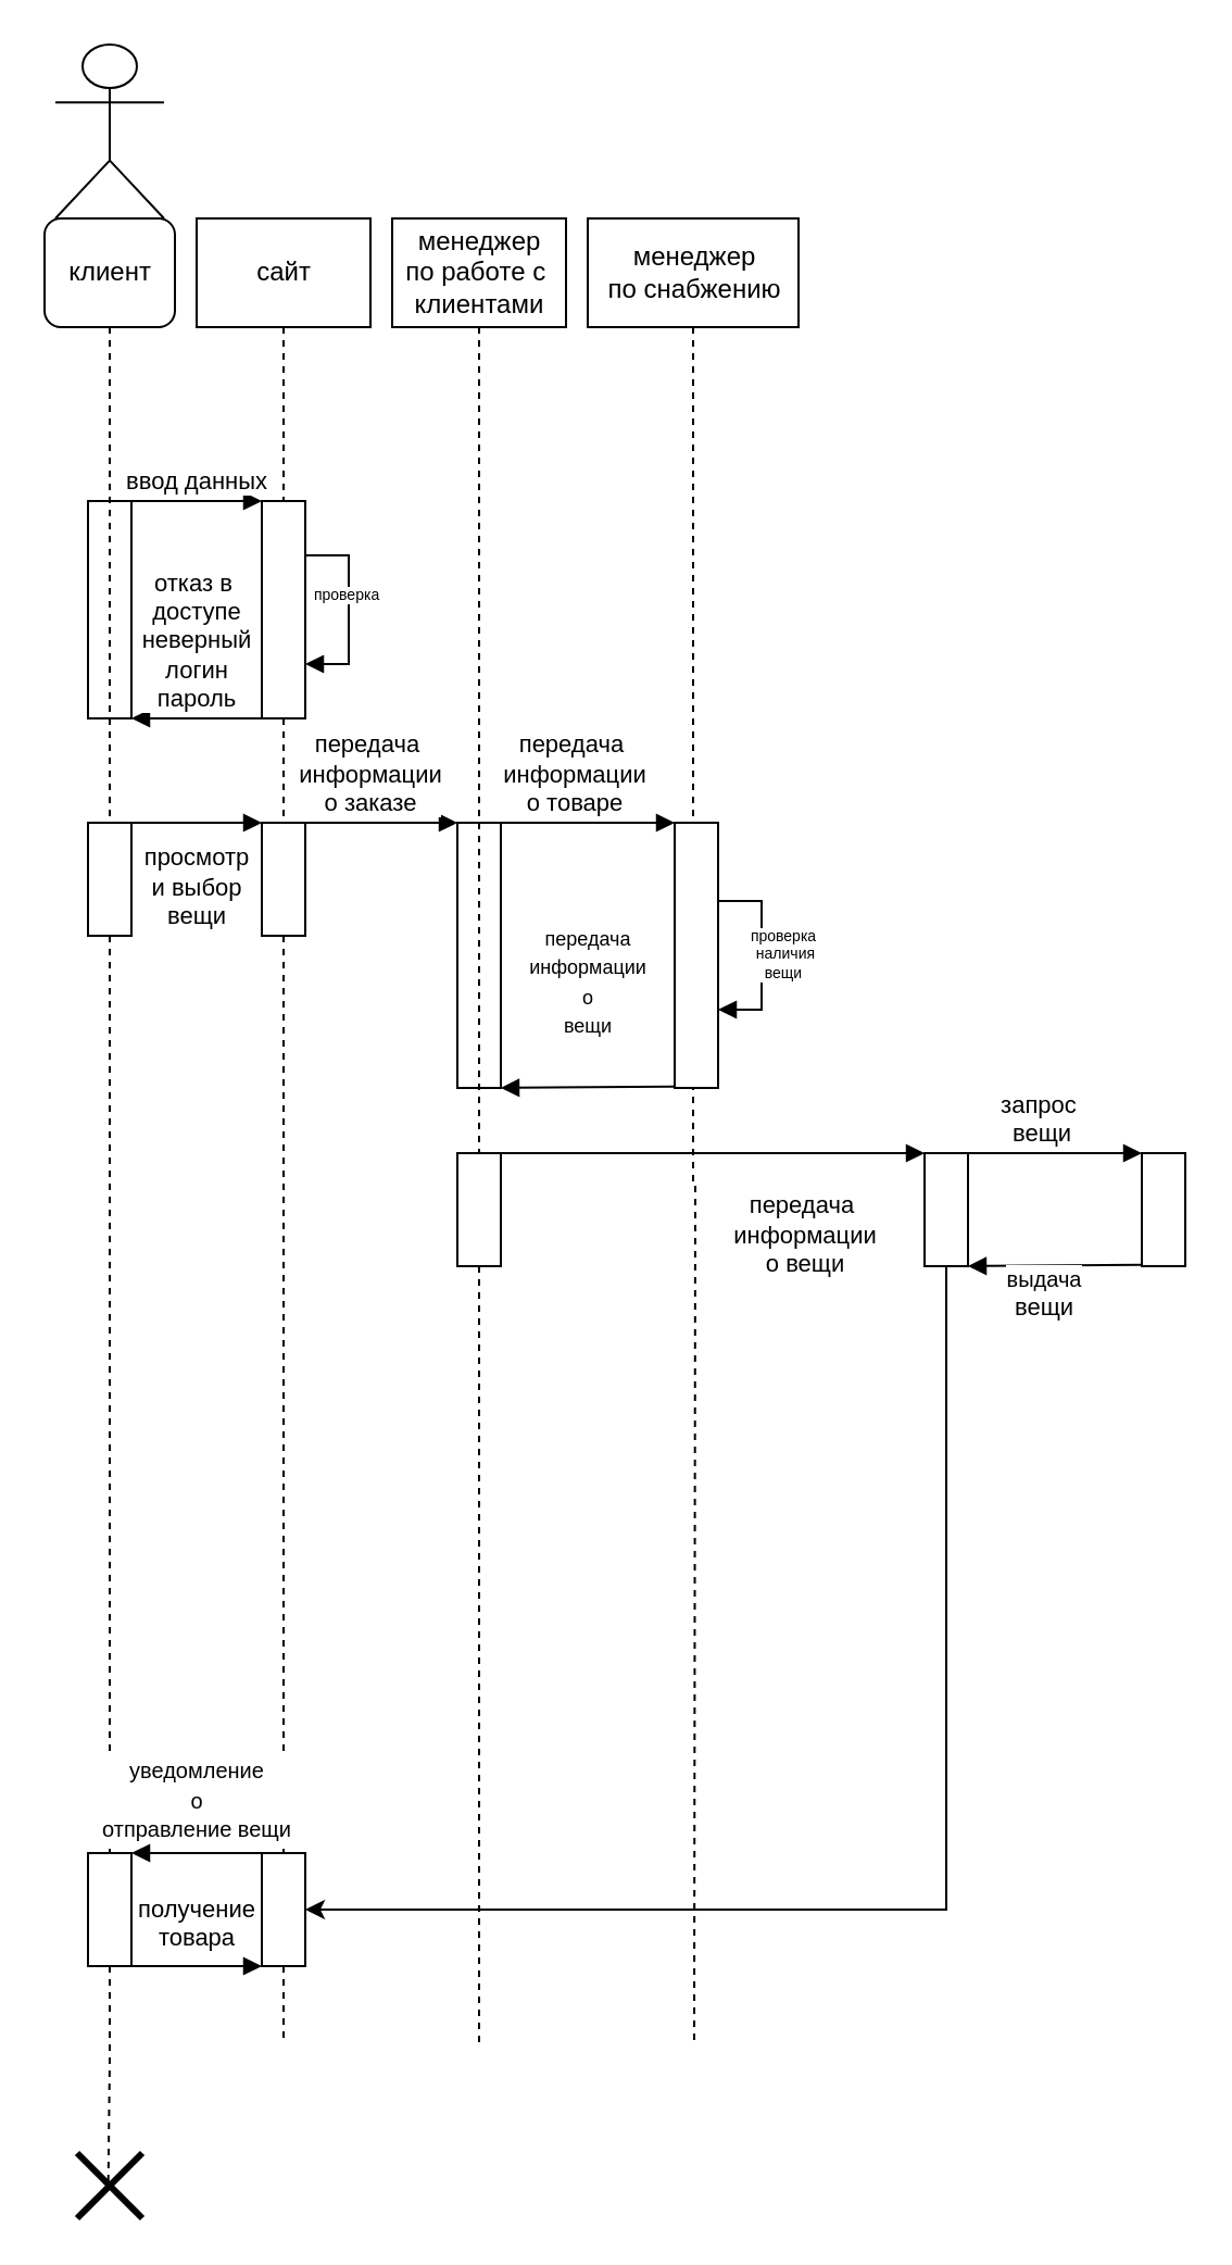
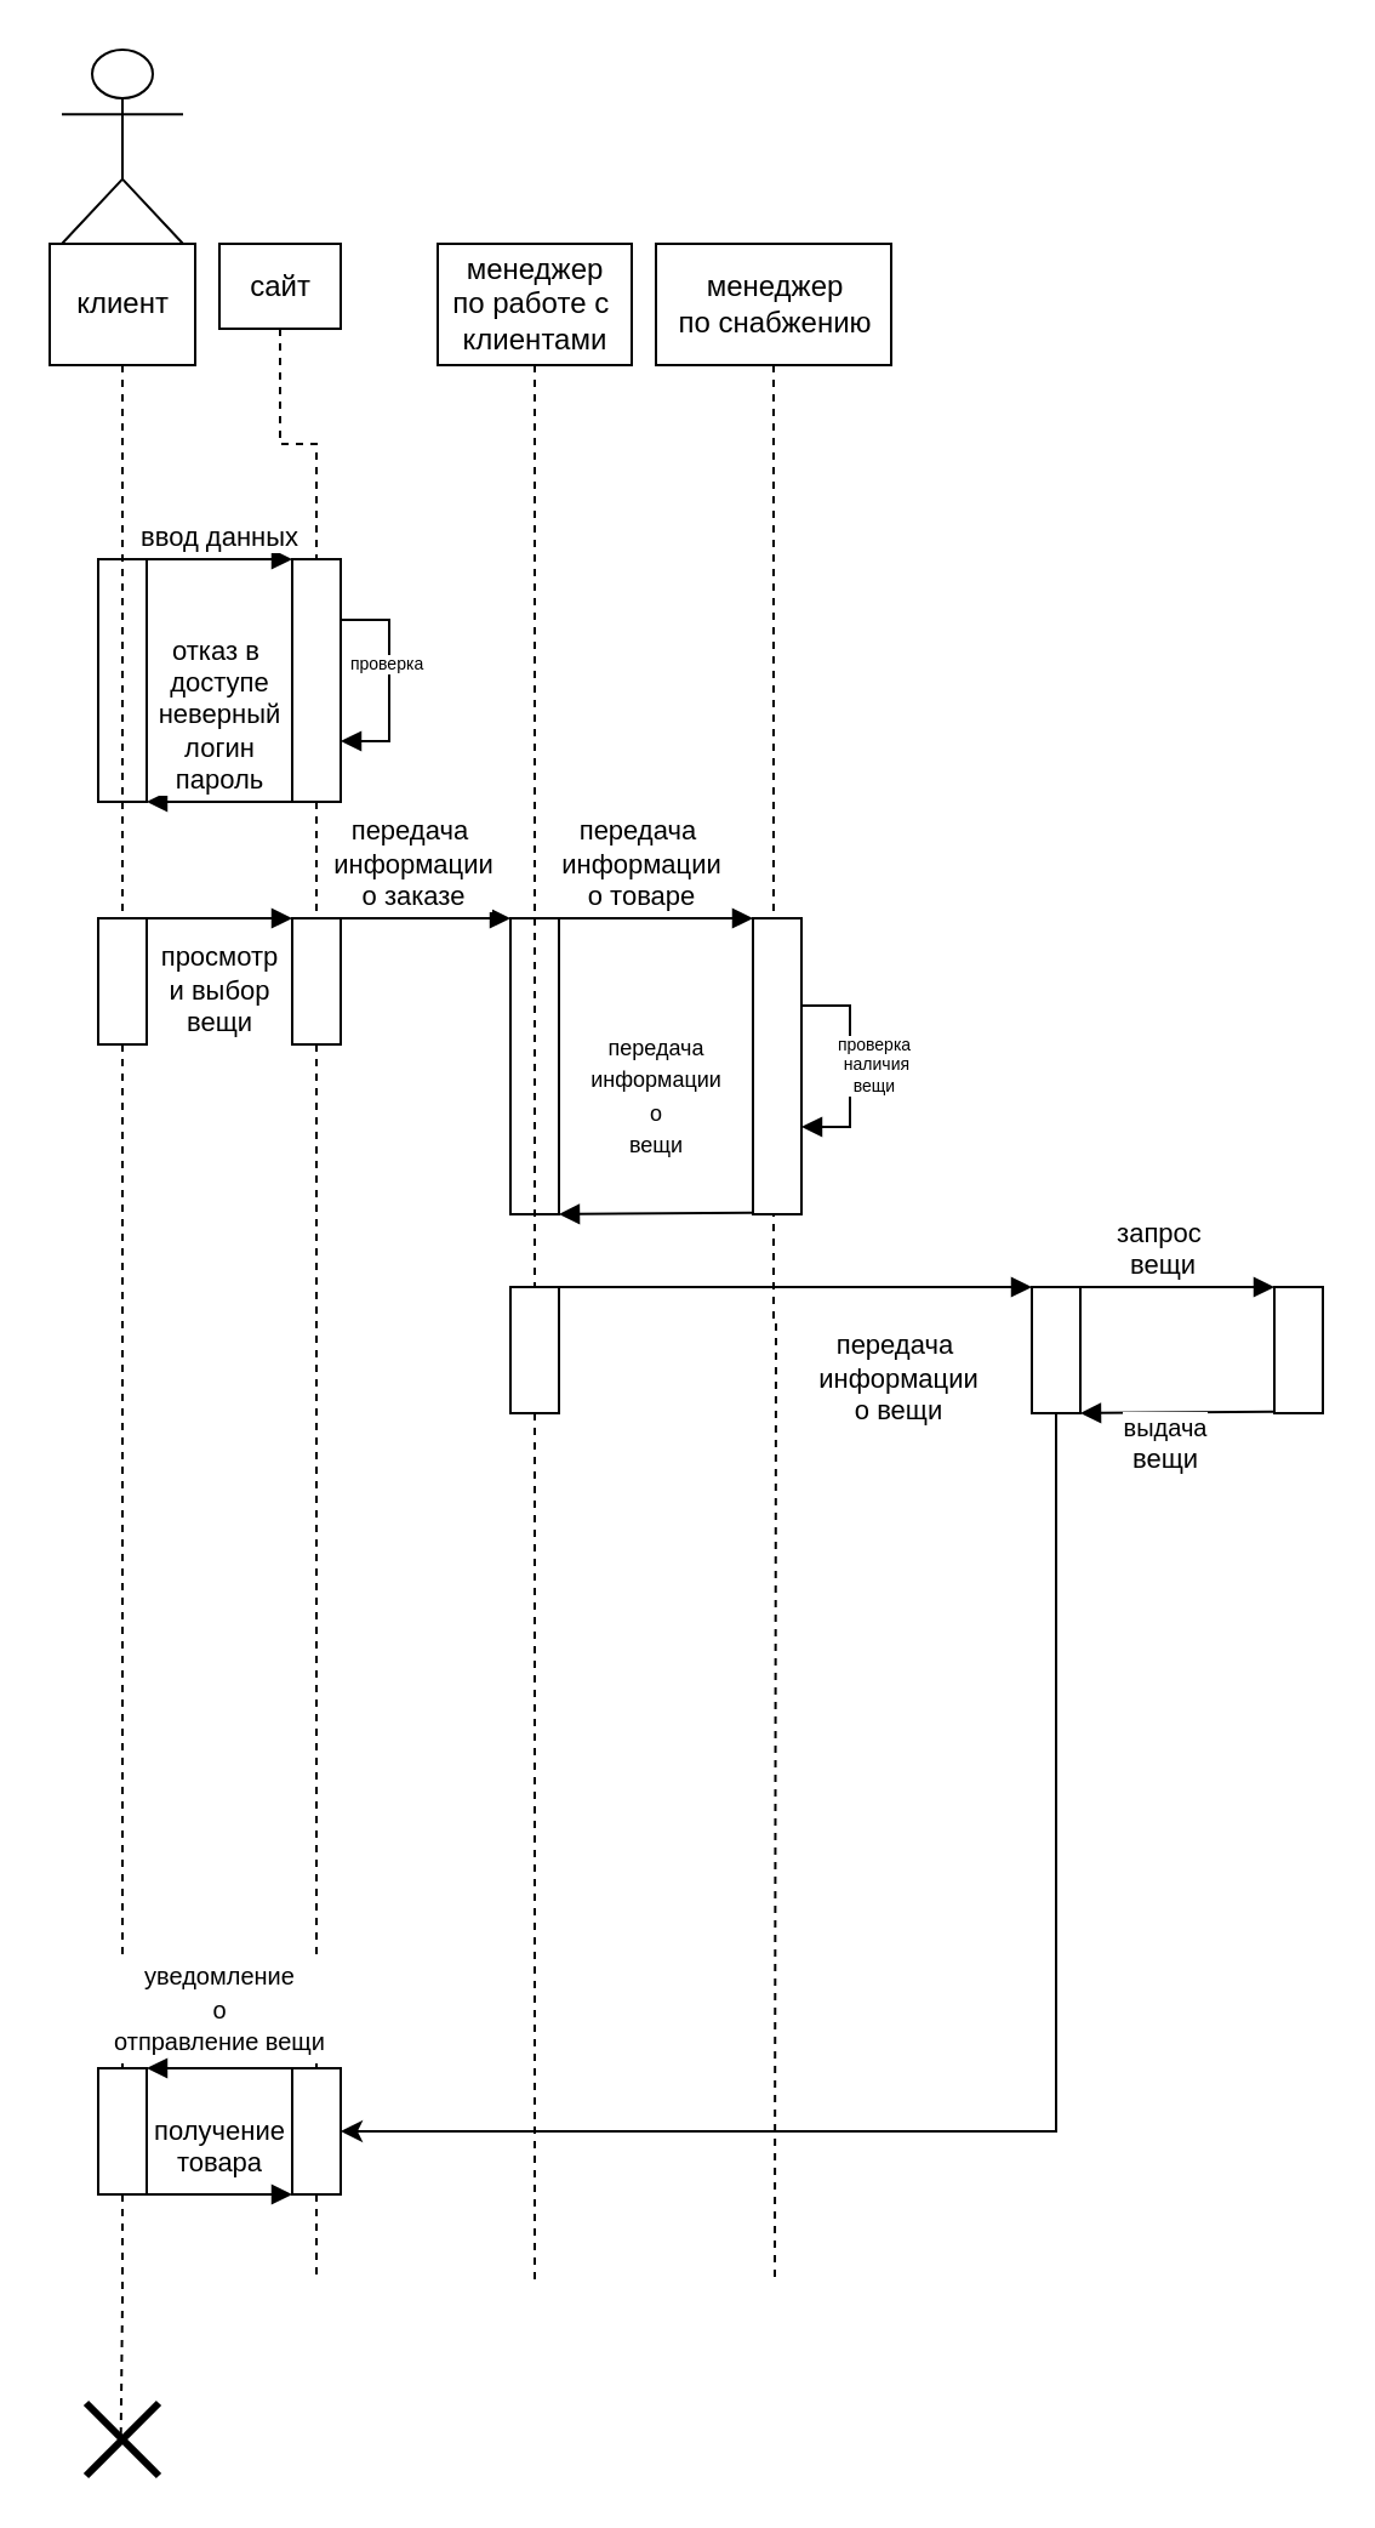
- <mxCell id="8" value="клиент" style="html=1;rounded=1;" vertex="1" parent="1"><mxGeometry x="20" y="100" width="60" height="50" as="geometry" /></mxCell>
+ <mxCell id="8" value="клиент" style="html=1;" vertex="1" parent="1"><mxGeometry x="20" y="100" width="60" height="50" as="geometry" /></mxCell>
- <mxCell id="10" value="сайт" style="html=1;" vertex="1" parent="1"><mxGeometry x="90" y="100" width="80" height="50" as="geometry" /></mxCell>
+ <mxCell id="10" value="сайт" style="html=1;" vertex="1" parent="1"><mxGeometry x="90" y="100" width="50" height="35" as="geometry" /></mxCell>
